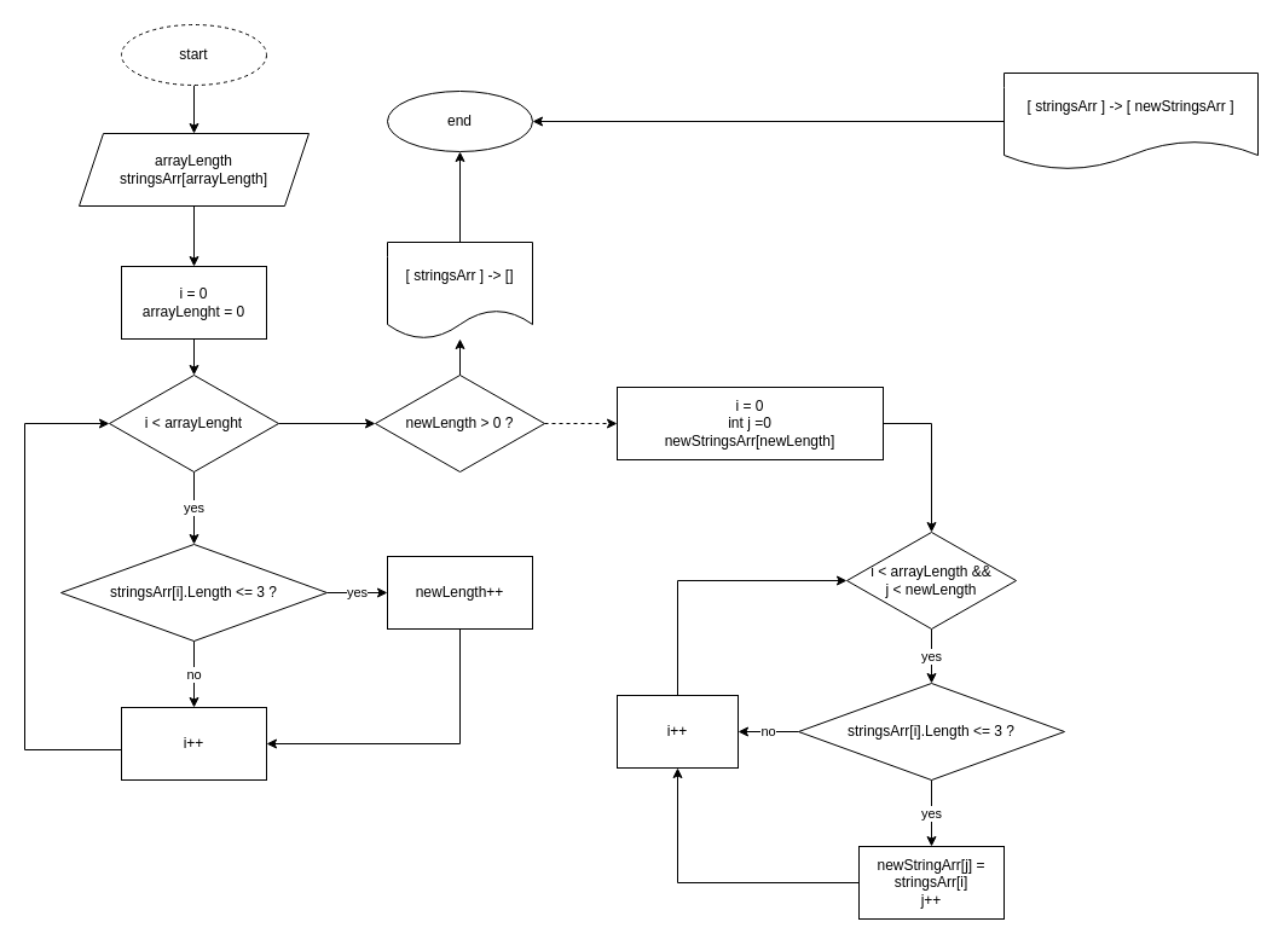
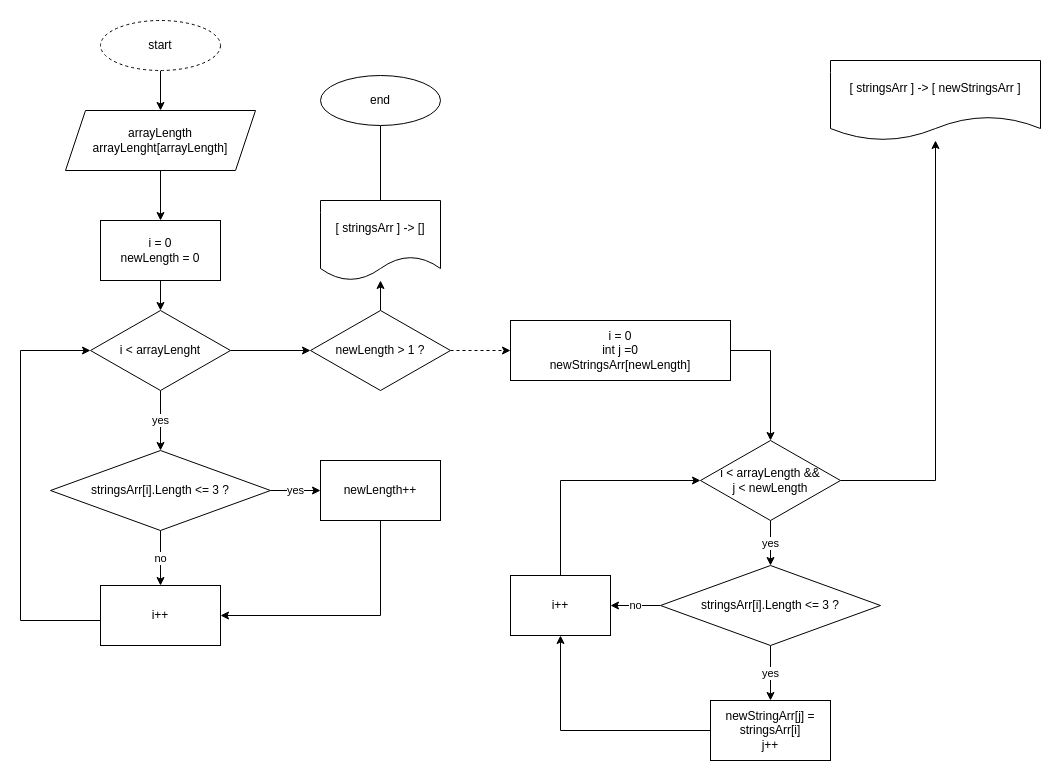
- <mxCell id="36" style="edgeStyle=orthogonalEdgeStyle;rounded=0;orthogonalLoop=1;jettySize=auto;html=1;exitX=0;exitY=0.5;exitDx=0;exitDy=0;" parent="1" source="37" target="25" edge="1"><mxGeometry relative="1" as="geometry" /></mxCell>
- <mxCell id="23" value="" style="edgeStyle=orthogonalEdgeStyle;rounded=0;orthogonalLoop=1;jettySize=auto;html=1;" parent="1" source="24" target="25" edge="1"><mxGeometry relative="1" as="geometry" /></mxCell>
+ <mxCell id="23" value="" style="edgeStyle=orthogonalEdgeStyle;rounded=0;orthogonalLoop=1;jettySize=auto;html=1;endArrow=none;" parent="1" source="24" target="25" edge="1"><mxGeometry relative="1" as="geometry" /></mxCell>
- <mxCell id="5" value="arrayLength &lt;br&gt;stringsArr[arrayLength]" style="shape=parallelogram;perimeter=parallelogramPerimeter;whiteSpace=wrap;html=1;fixedSize=1;" parent="1" vertex="1"><mxGeometry x="65" y="110" width="190" height="60" as="geometry" /></mxCell>
+ <mxCell id="5" value="arrayLength &lt;br&gt;arrayLenght[arrayLength]" style="shape=parallelogram;perimeter=parallelogramPerimeter;whiteSpace=wrap;html=1;fixedSize=1;" parent="1" vertex="1"><mxGeometry x="65" y="110" width="190" height="60" as="geometry" /></mxCell>
- <mxCell id="7" value="i = 0&lt;br&gt;arrayLenght = 0" style="rounded=0;whiteSpace=wrap;html=1;" parent="1" vertex="1"><mxGeometry x="100" y="220" width="120" height="60" as="geometry" /></mxCell>
+ <mxCell id="7" value="i = 0&lt;br&gt;newLength = 0" style="rounded=0;whiteSpace=wrap;html=1;" parent="1" vertex="1"><mxGeometry x="100" y="220" width="120" height="60" as="geometry" /></mxCell>
- <mxCell id="22" value="newLength &amp;gt; 0 ?" style="rhombus;whiteSpace=wrap;html=1;rounded=0;" parent="1" vertex="1"><mxGeometry x="310" y="310" width="140" height="80" as="geometry" /></mxCell>
+ <mxCell id="22" value="newLength &amp;gt; 1 ?" style="rhombus;whiteSpace=wrap;html=1;rounded=0;" parent="1" vertex="1"><mxGeometry x="310" y="310" width="140" height="80" as="geometry" /></mxCell>
+ <mxCell id="27" value="" style="edgeStyle=orthogonalEdgeStyle;rounded=0;orthogonalLoop=1;jettySize=auto;html=1;" parent="1" source="28" target="37" edge="1"><mxGeometry relative="1" as="geometry"><mxPoint x="940" y="170" as="targetPoint" /><Array as="points"><mxPoint x="935" y="480" /></Array></mxGeometry></mxCell>
